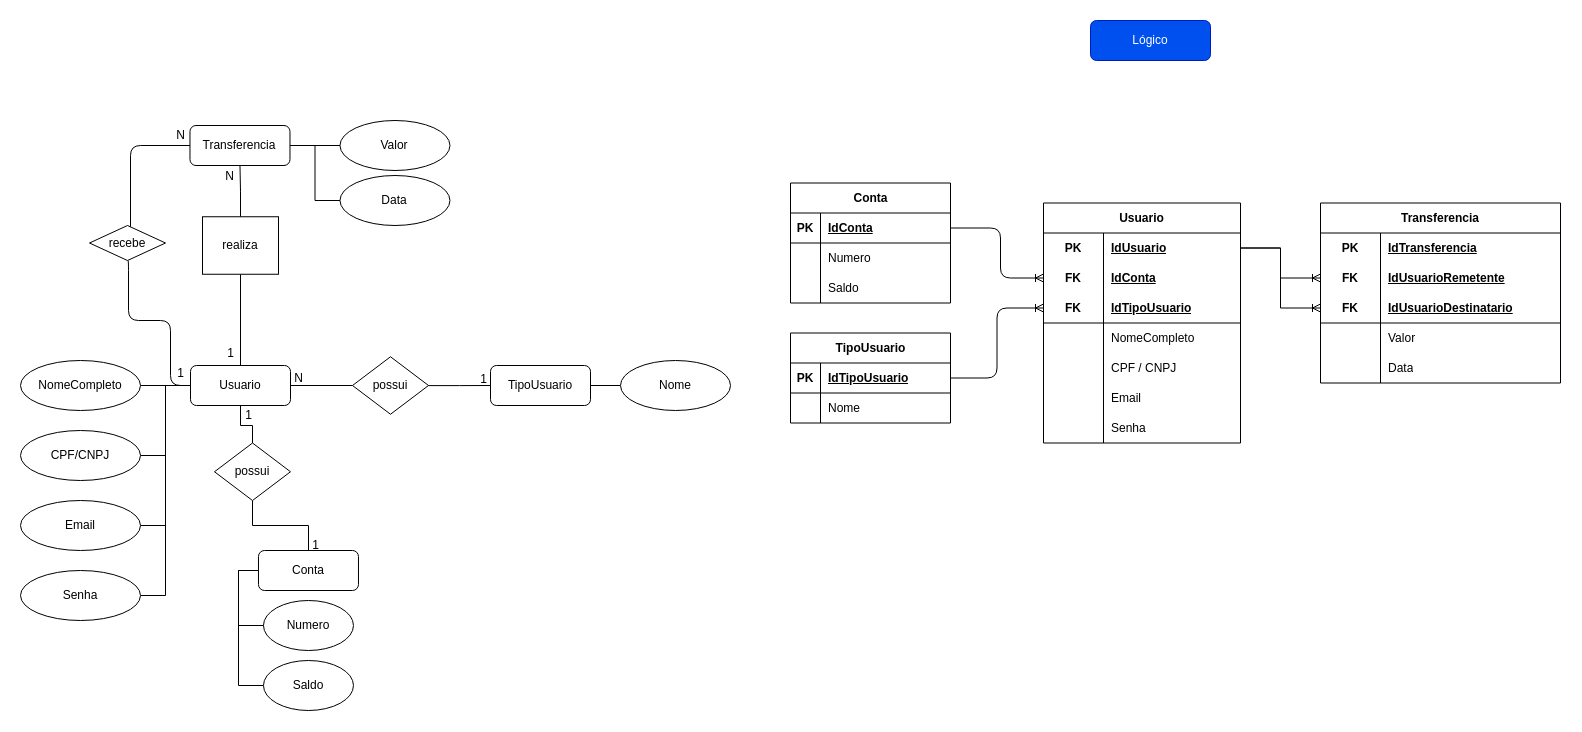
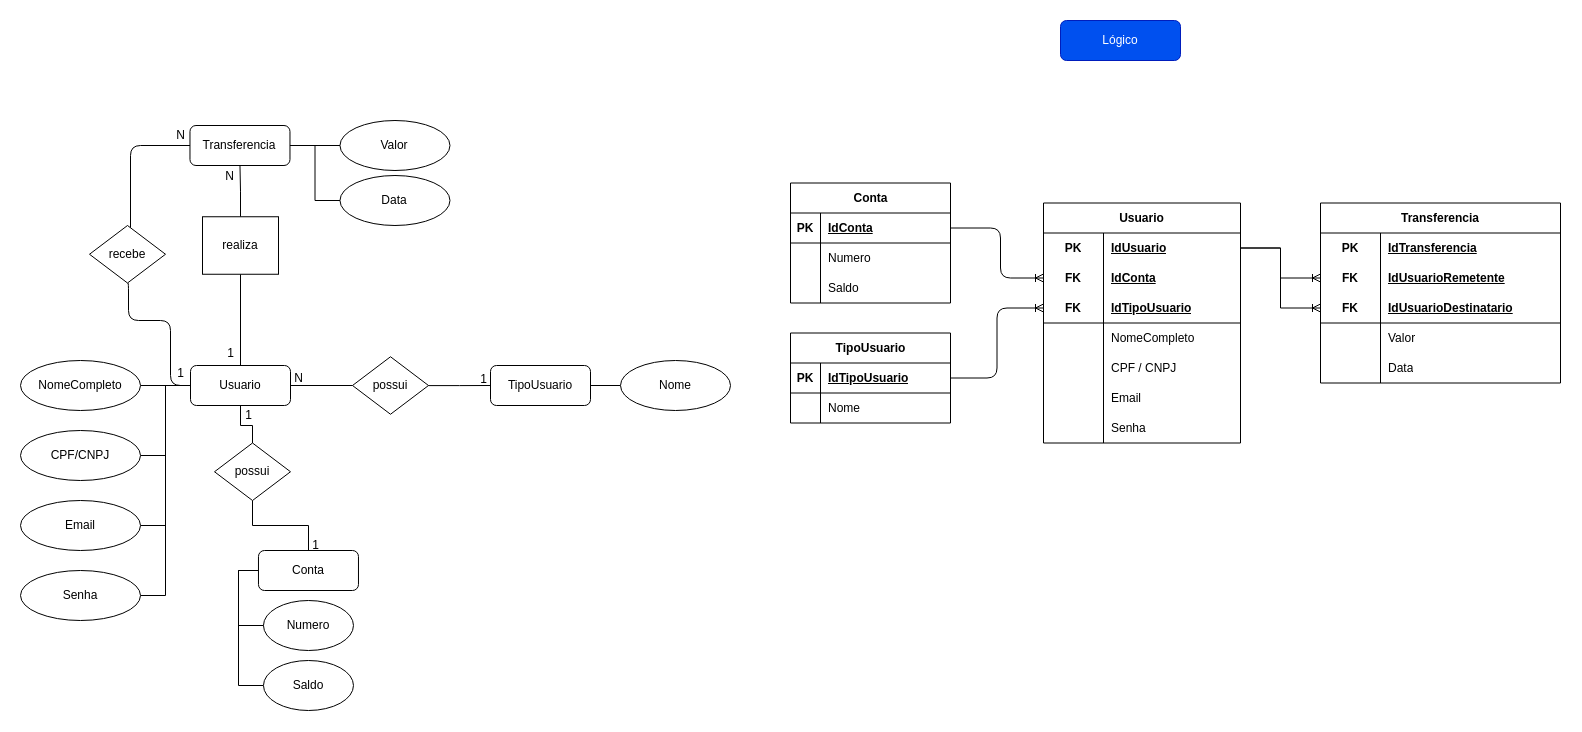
- <mxCell id="2" value="Lógico" style="rounded=1;whiteSpace=wrap;html=1;fillColor=#0050ef;strokeColor=#001DBC;fontColor=#ffffff;" vertex="1" parent="1"><mxGeometry x="1090" y="20" width="120" height="40" as="geometry" /></mxCell>
+ <mxCell id="2" value="Lógico" style="rounded=1;whiteSpace=wrap;html=1;fillColor=#0050ef;strokeColor=#001DBC;fontColor=#ffffff;" vertex="1" parent="1"><mxGeometry x="1060" y="20" width="120" height="40" as="geometry" /></mxCell>
- <mxCell id="99" value="recebe" style="rhombus;whiteSpace=wrap;html=1;" vertex="1" parent="1"><mxGeometry x="89" y="225" width="76" height="35" as="geometry" /></mxCell>
+ <mxCell id="99" value="recebe" style="rhombus;whiteSpace=wrap;html=1;" vertex="1" parent="1"><mxGeometry x="89" y="225" width="76" height="57.5" as="geometry" /></mxCell>
